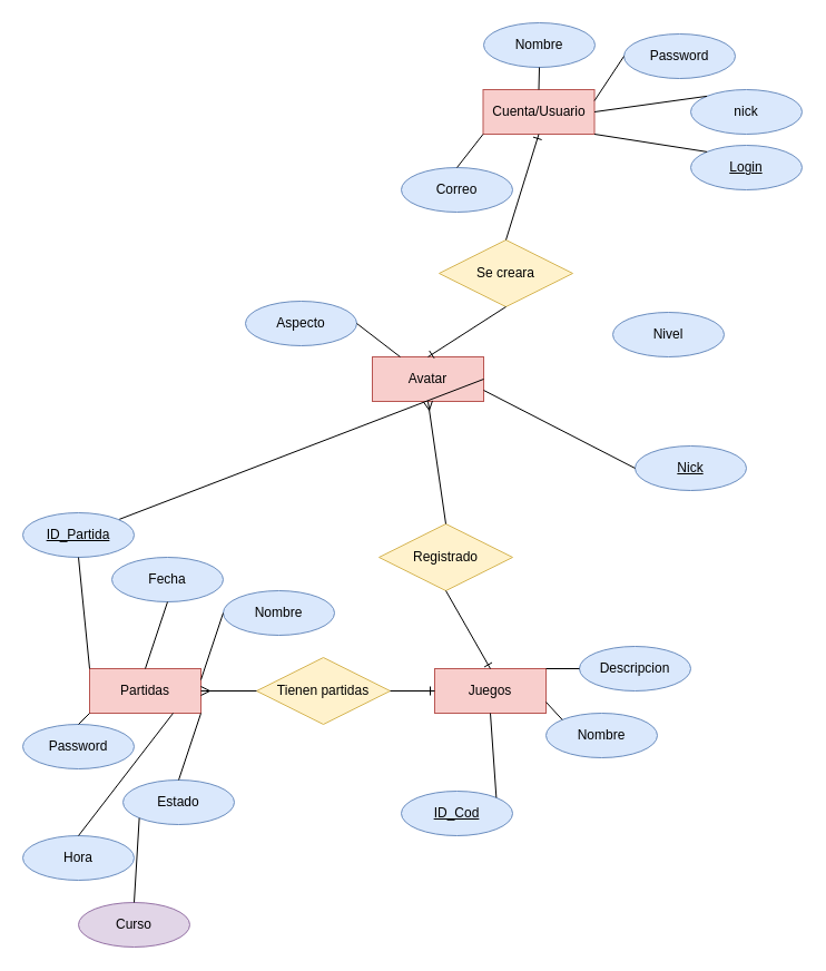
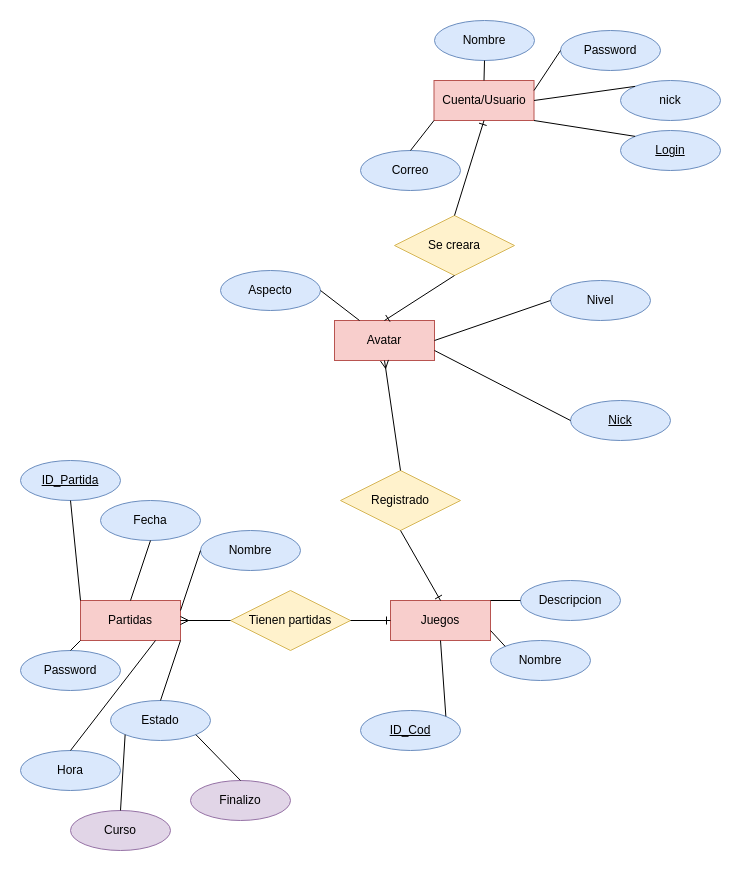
- <mxCell id="18" value="" style="endArrow=none;html=1;rounded=0;exitX=1;exitY=0.5;exitDx=0;exitDy=0;" edge="1" parent="1" source="13" target="34"><mxGeometry relative="1" as="geometry"><mxPoint x="500" y="580" as="sourcePoint" /><mxPoint x="660" y="580" as="targetPoint" /></mxGeometry></mxCell>
+ <mxCell id="18" value="" style="endArrow=none;html=1;rounded=0;exitX=1;exitY=0.5;exitDx=0;exitDy=0;entryX=0;entryY=0.5;entryDx=0;entryDy=0;" edge="1" parent="1" source="13" target="14"><mxGeometry relative="1" as="geometry"><mxPoint x="500" y="580" as="sourcePoint" /><mxPoint x="660" y="580" as="targetPoint" /></mxGeometry></mxCell>
+ <mxCell id="49" value="" style="endArrow=none;html=1;rounded=0;exitX=0.5;exitY=0;exitDx=0;exitDy=0;entryX=1;entryY=1;entryDx=0;entryDy=0;" edge="1" parent="1" source="40" target="39"><mxGeometry relative="1" as="geometry"><mxPoint x="270" y="830" as="sourcePoint" /><mxPoint x="270" y="780" as="targetPoint" /></mxGeometry></mxCell>
+ <mxCell id="40" value="Finalizo" style="ellipse;whiteSpace=wrap;html=1;align=center;fillColor=#e1d5e7;strokeColor=#9673a6;" vertex="1" parent="1"><mxGeometry x="190" y="780" width="100" height="40" as="geometry" /></mxCell>
